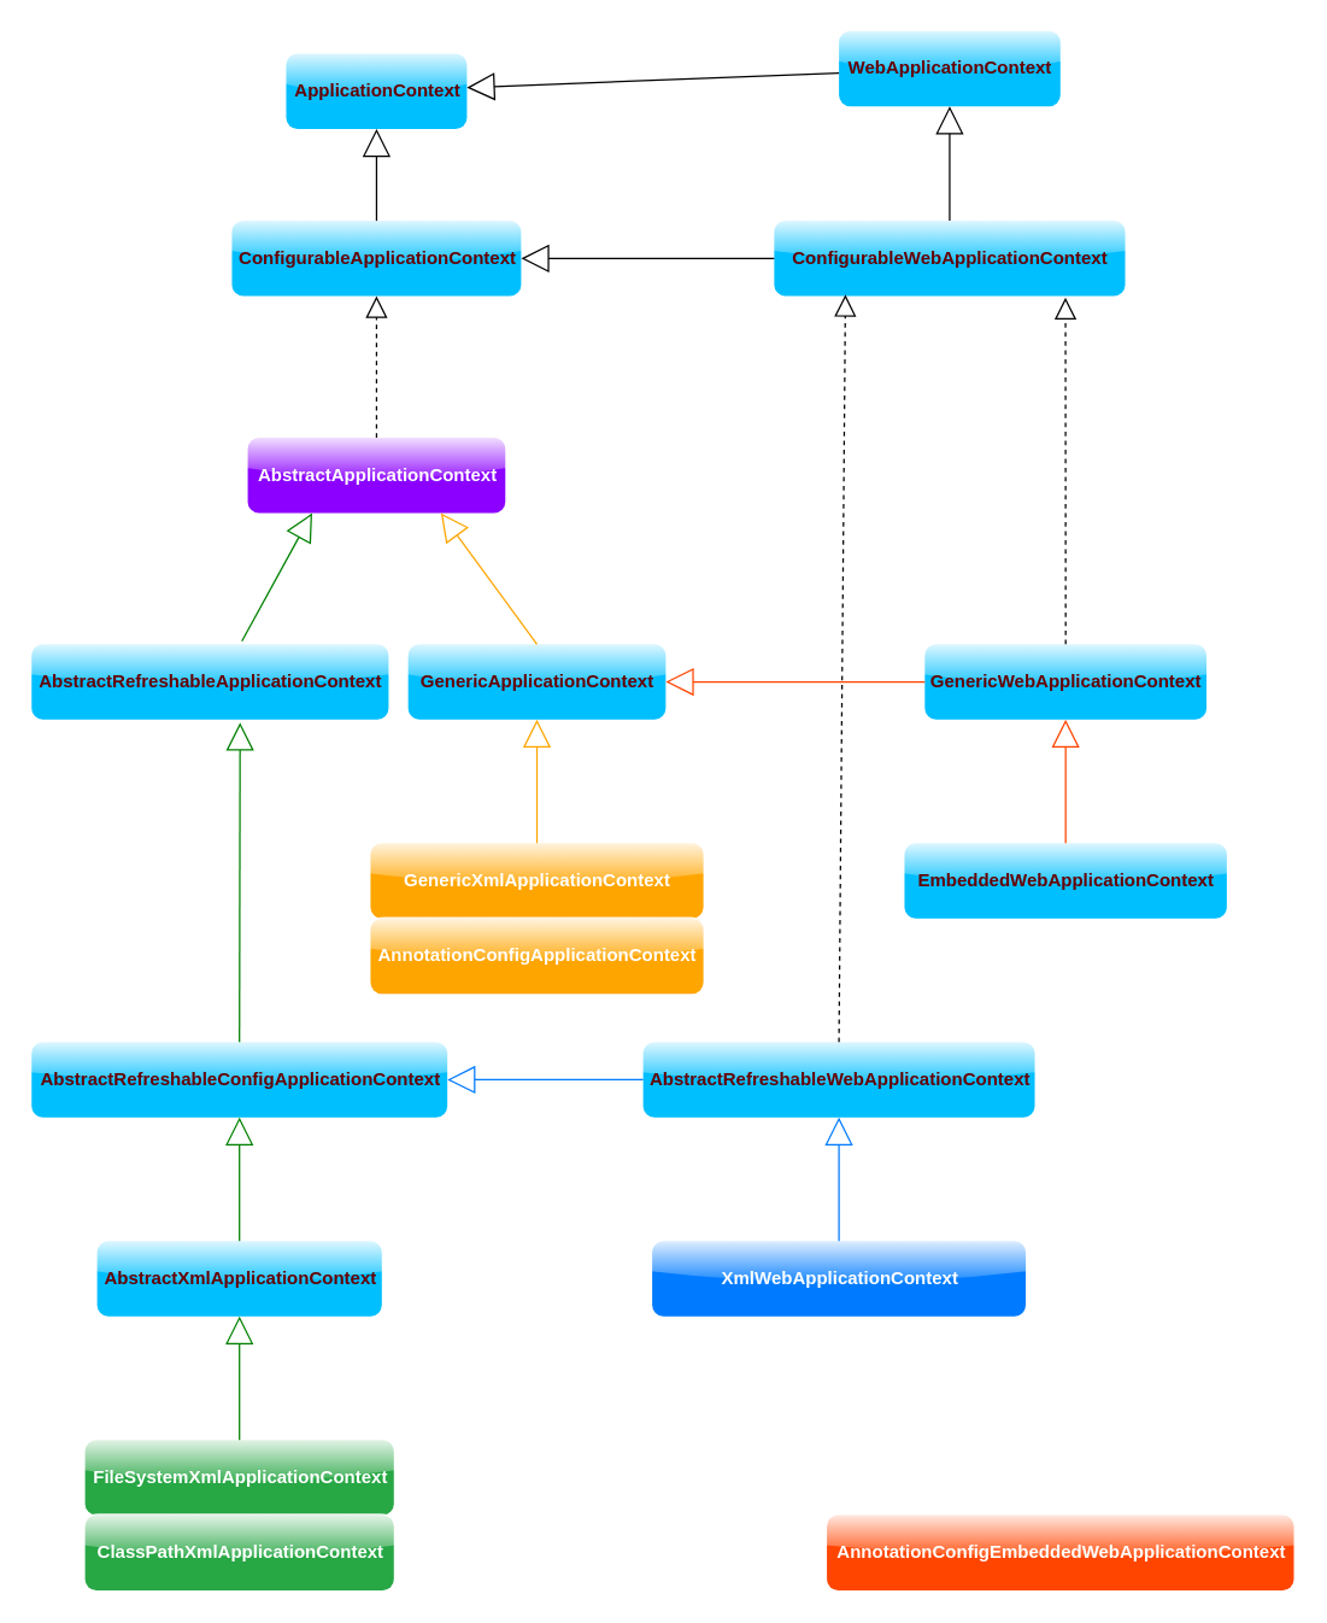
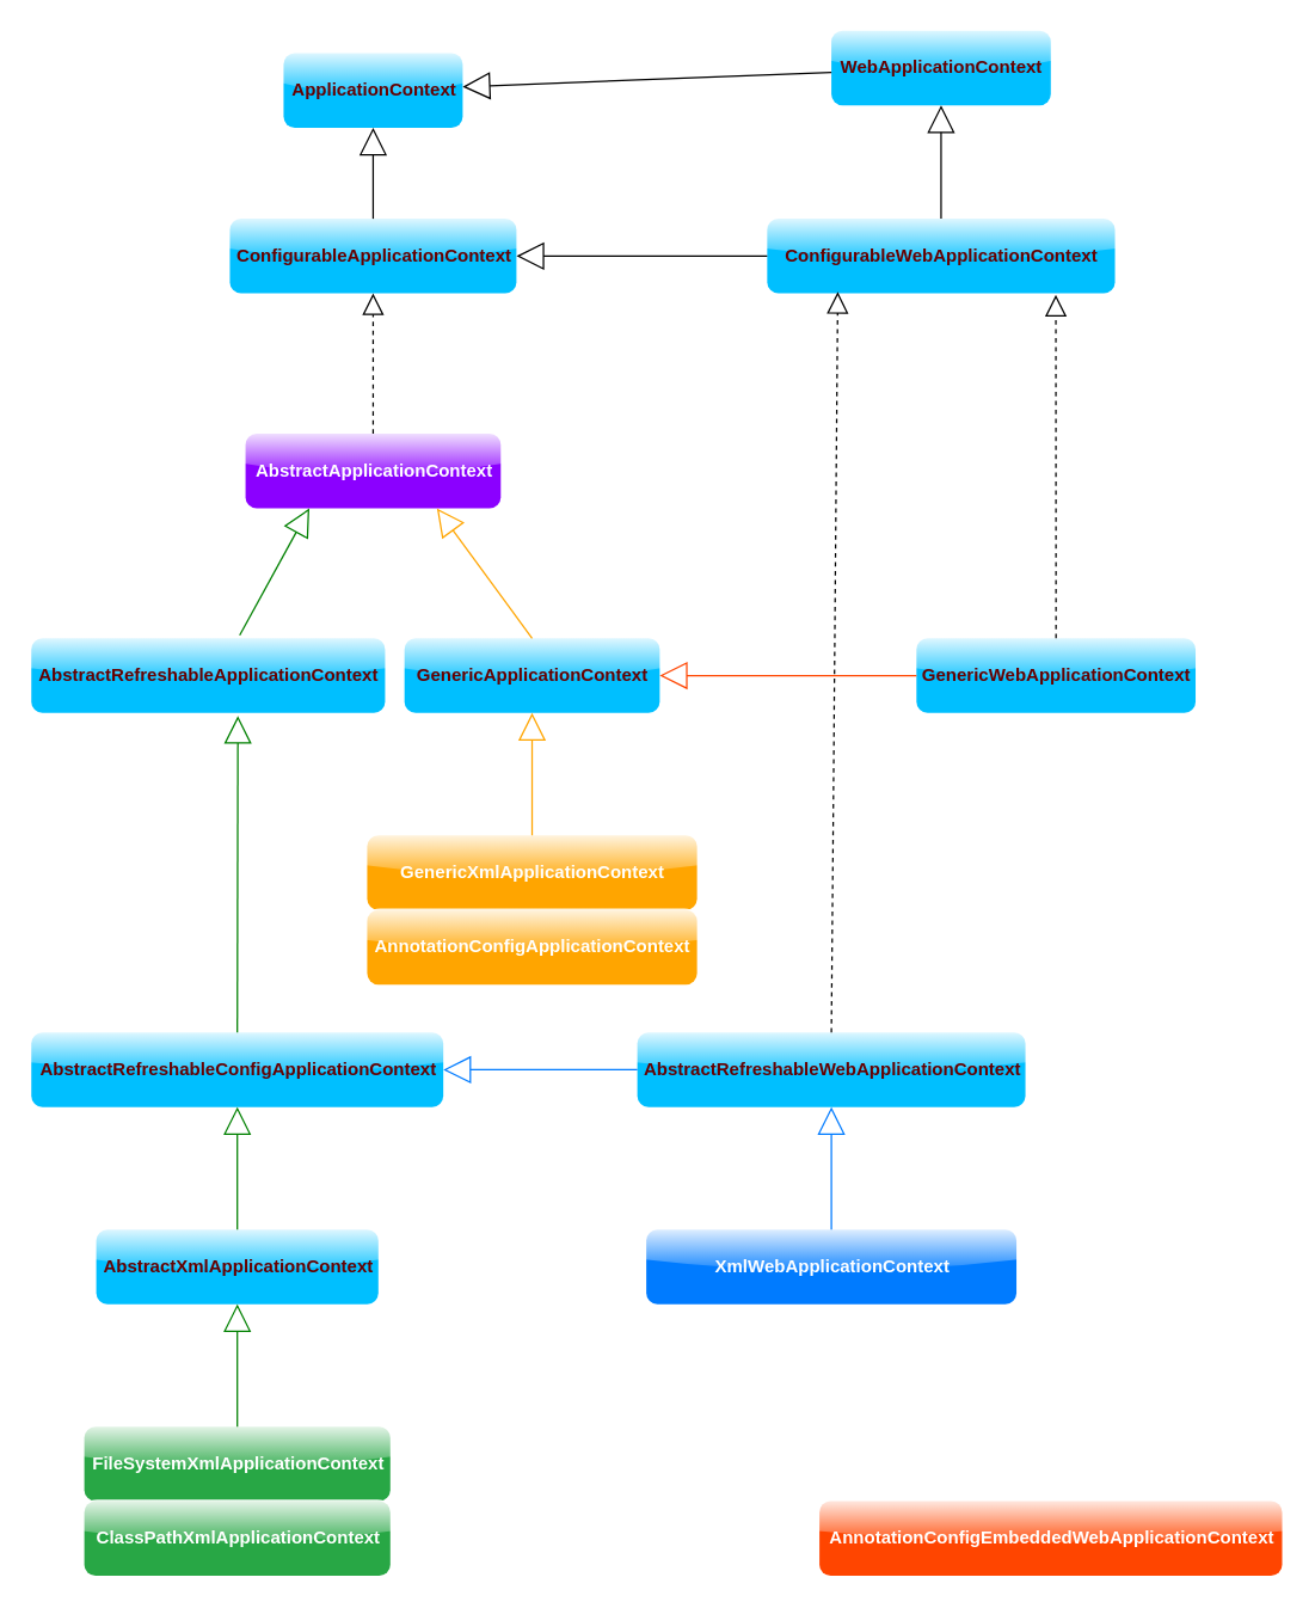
- <mxCell id="34" value="" style="endArrow=block;endSize=16;endFill=0;html=1;strokeColor=#FF4500;" parent="1" source="33" target="19" edge="1"><mxGeometry width="160" relative="1" as="geometry"><mxPoint x="716.5" y="560" as="sourcePoint" /><mxPoint x="716.5" y="478" as="targetPoint" /></mxGeometry></mxCell>
- <mxCell id="33" value="&lt;b&gt;&lt;font color=&quot;#660000&quot;&gt;EmbeddedWebApplicationContext&lt;/font&gt;&lt;/b&gt;" style="html=1;fillColor=#00bfff;strokeColor=none;glass=1;rounded=1;comic=0;" parent="1" vertex="1"><mxGeometry x="600" y="559" width="214" height="50" as="geometry" /></mxCell>
